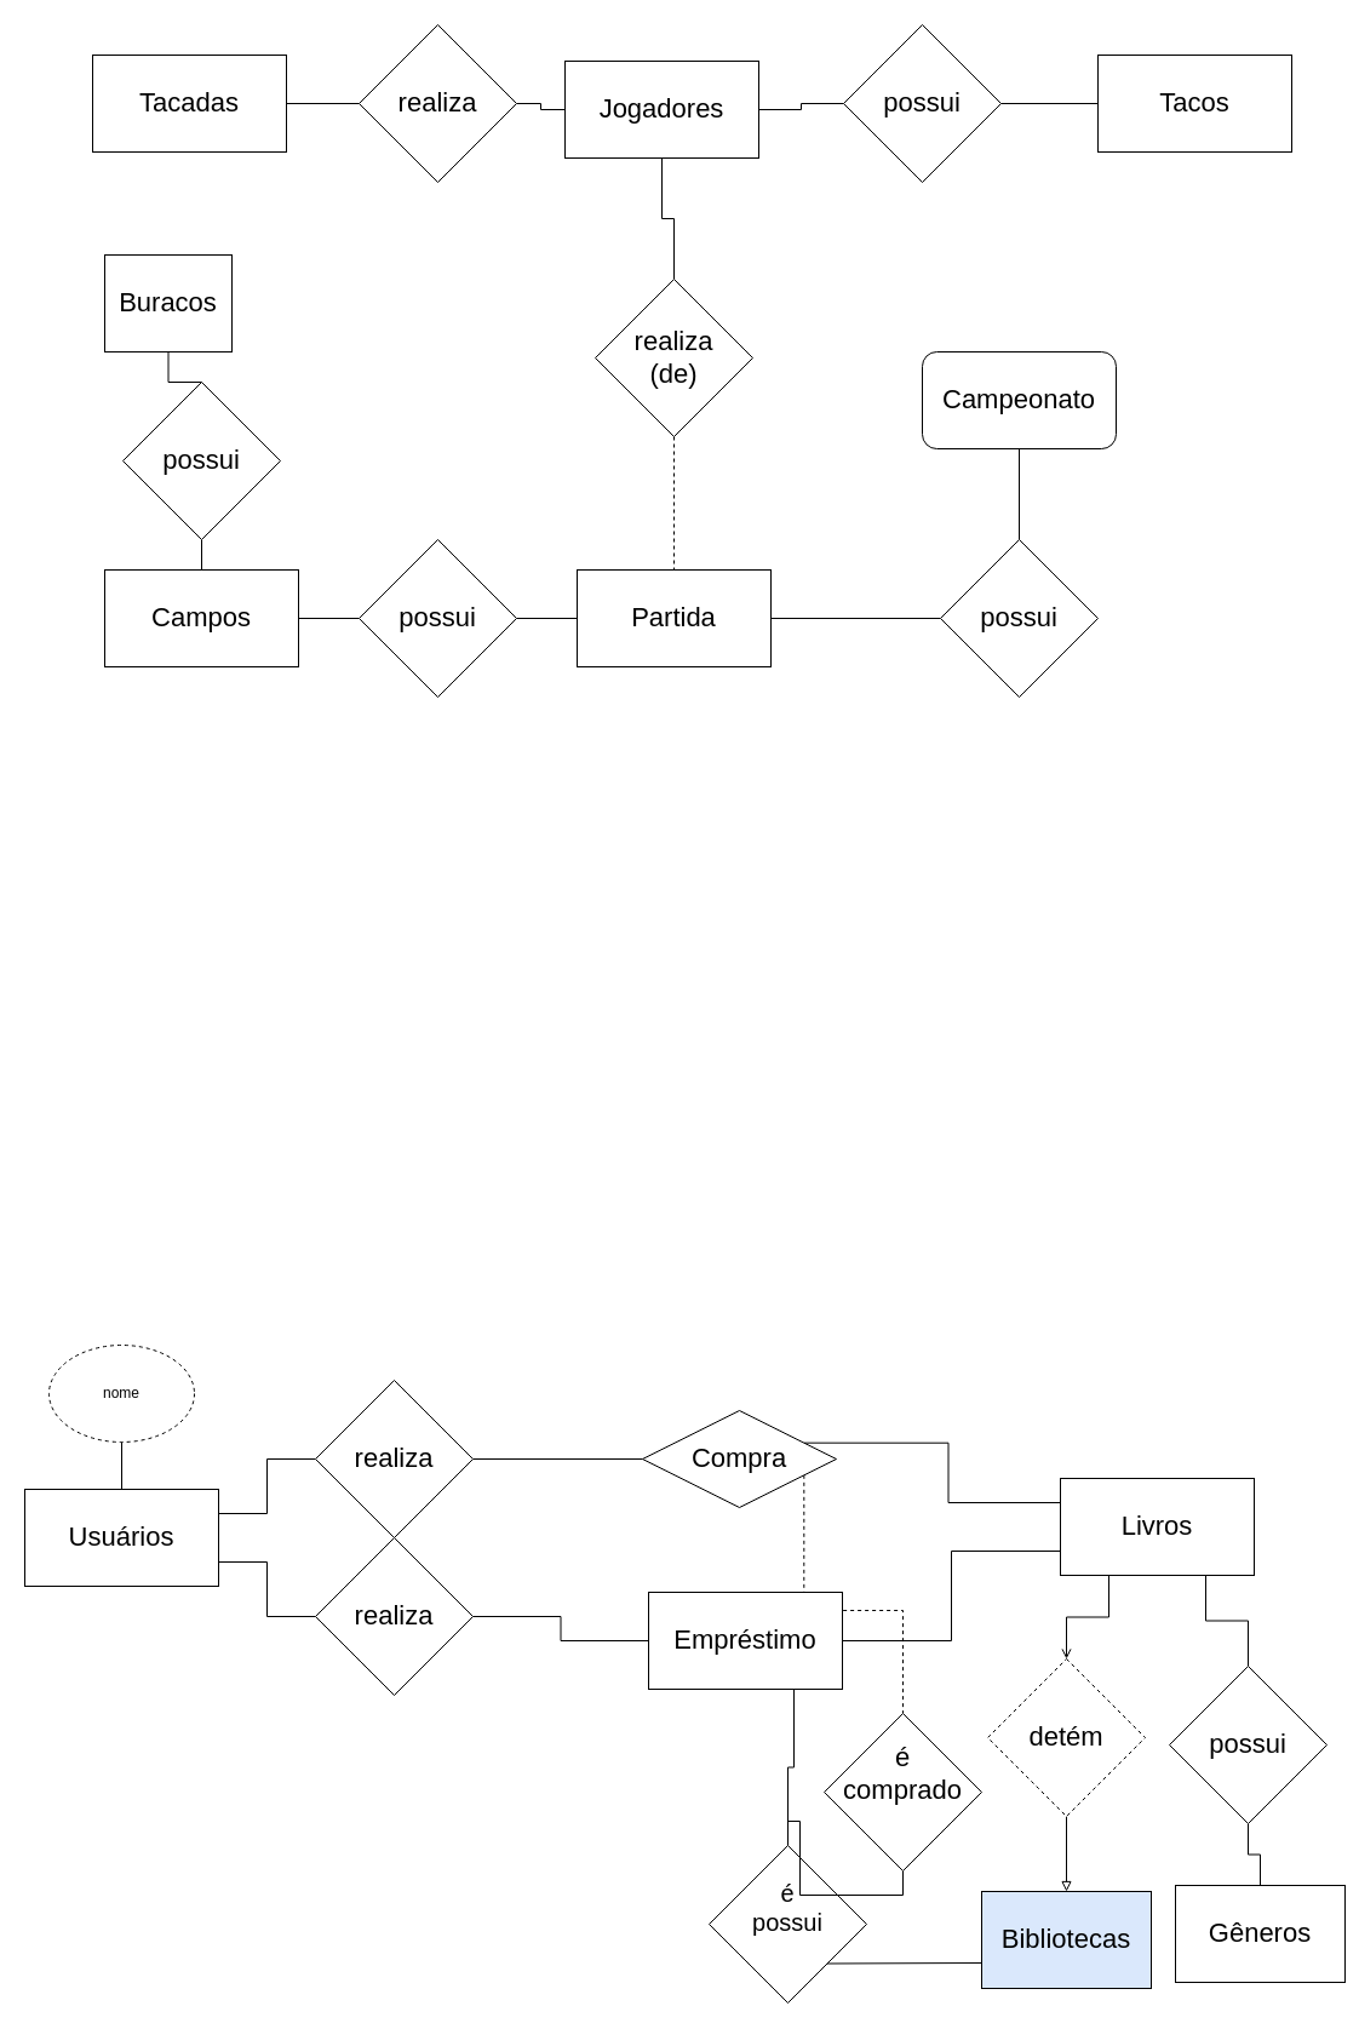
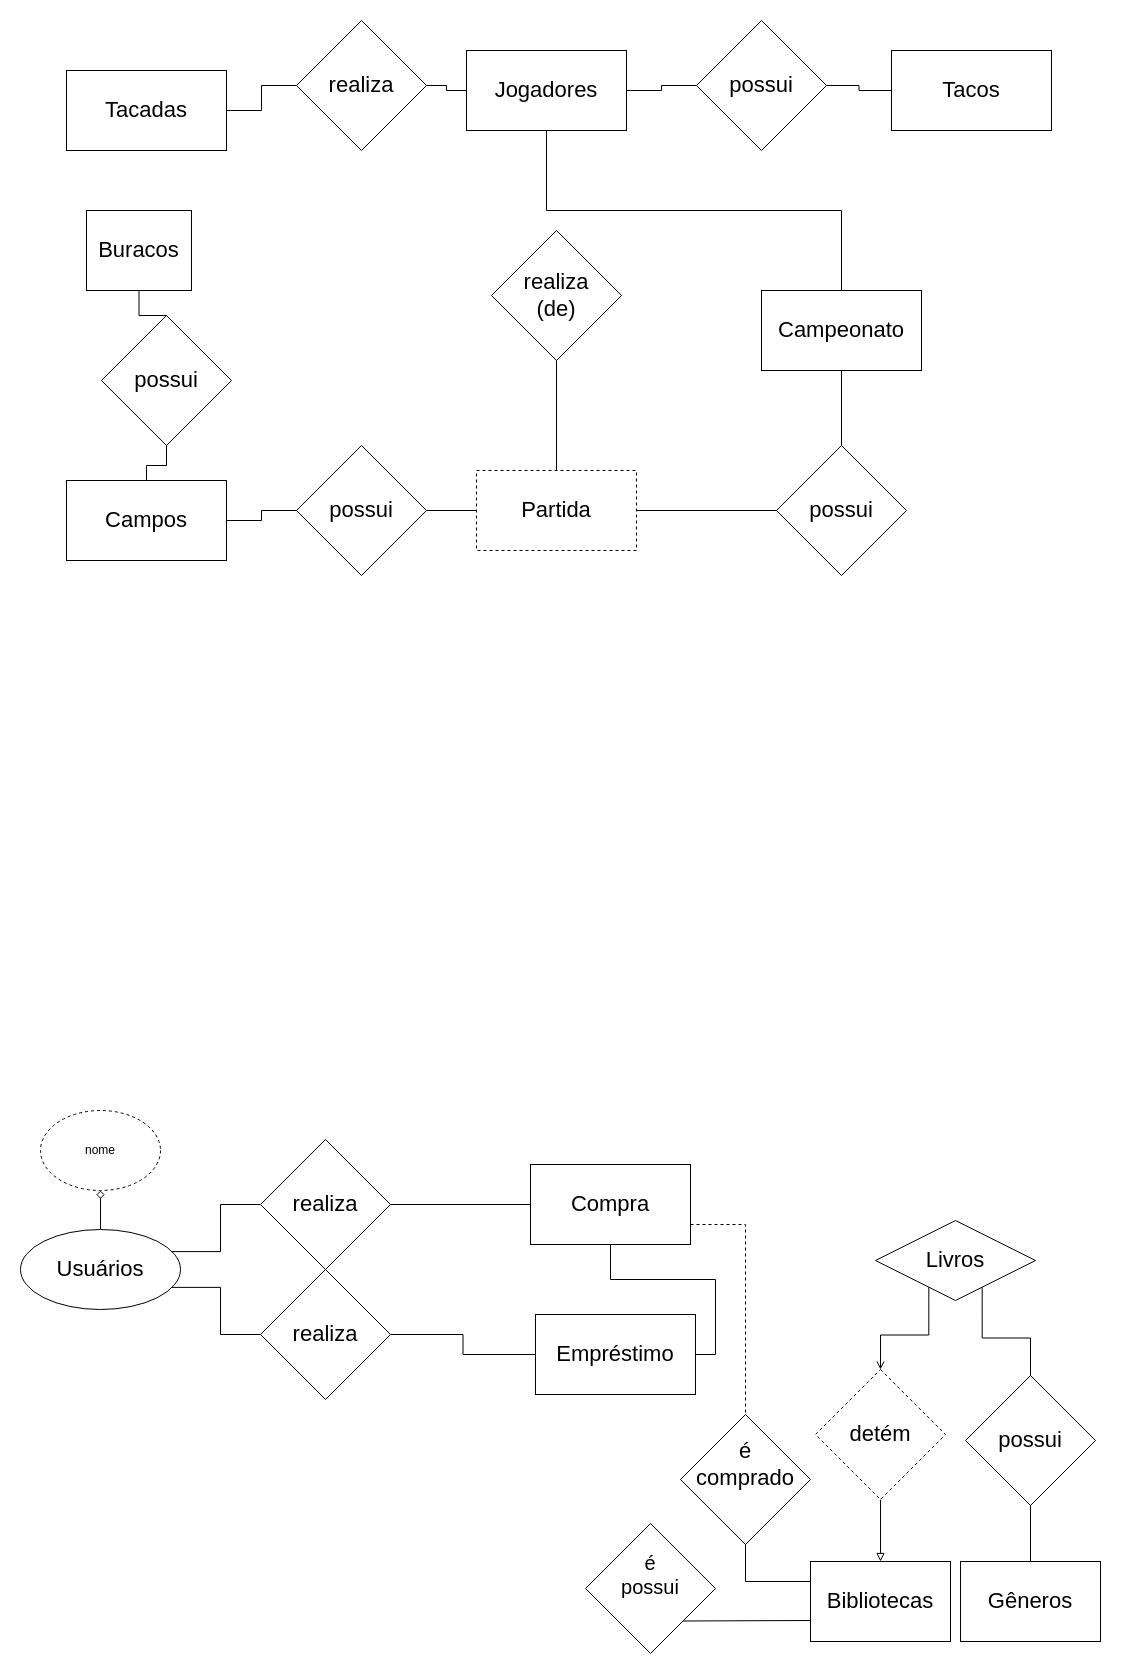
- <mxCell id="54" value="Tacadas" style="rounded=0;whiteSpace=wrap;html=1;fontSize=22;" vertex="1" parent="1"><mxGeometry x="76" y="45" width="160" height="80" as="geometry" /></mxCell>
+ <mxCell id="54" value="Tacadas" style="rounded=0;whiteSpace=wrap;html=1;fontSize=22;" vertex="1" parent="1"><mxGeometry x="66" y="70" width="160" height="80" as="geometry" /></mxCell>
- <mxCell id="35" value="Tacos" style="rounded=0;whiteSpace=wrap;html=1;fontSize=22;" vertex="1" parent="1"><mxGeometry x="906" y="45" width="160" height="80" as="geometry" /></mxCell>
+ <mxCell id="35" value="Tacos" style="rounded=0;whiteSpace=wrap;html=1;fontSize=22;" vertex="1" parent="1"><mxGeometry x="891" y="50" width="160" height="80" as="geometry" /></mxCell>
- <mxCell id="31" style="edgeStyle=orthogonalEdgeStyle;rounded=0;orthogonalLoop=1;jettySize=auto;html=1;exitX=0.5;exitY=1;exitDx=0;exitDy=0;entryX=0.5;entryY=0;entryDx=0;entryDy=0;strokeColor=default;align=center;verticalAlign=middle;fontFamily=Helvetica;fontSize=11;fontColor=default;labelBackgroundColor=default;endArrow=none;endFill=0;" edge="1" parent="1" source="32" target="50"><mxGeometry relative="1" as="geometry" /></mxCell>
+ <mxCell id="31" style="edgeStyle=orthogonalEdgeStyle;rounded=0;orthogonalLoop=1;jettySize=auto;html=1;exitX=0.5;exitY=1;exitDx=0;exitDy=0;strokeColor=default;align=center;verticalAlign=middle;fontFamily=Helvetica;fontSize=11;fontColor=default;labelBackgroundColor=default;endArrow=none;endFill=0;" edge="1" parent="1" source="32" target="40"><mxGeometry relative="1" as="geometry" /></mxCell>
- <mxCell id="40" value="Campeonato" style="whiteSpace=wrap;html=1;fontSize=22;rounded=1;" vertex="1" parent="1"><mxGeometry x="761" y="290" width="160" height="80" as="geometry" /></mxCell>
+ <mxCell id="40" value="Campeonato" style="rounded=0;whiteSpace=wrap;html=1;fontSize=22;" vertex="1" parent="1"><mxGeometry x="761" y="290" width="160" height="80" as="geometry" /></mxCell>
- <mxCell id="49" style="edgeStyle=orthogonalEdgeStyle;rounded=0;orthogonalLoop=1;jettySize=auto;html=1;exitX=0.5;exitY=1;exitDx=0;exitDy=0;entryX=0.5;entryY=0;entryDx=0;entryDy=0;strokeColor=default;align=center;verticalAlign=middle;fontFamily=Helvetica;fontSize=11;fontColor=default;labelBackgroundColor=default;endArrow=none;endFill=0;dashed=1;" edge="1" parent="1" source="50" target="38"><mxGeometry relative="1" as="geometry" /></mxCell>
+ <mxCell id="49" style="edgeStyle=orthogonalEdgeStyle;rounded=0;orthogonalLoop=1;jettySize=auto;html=1;exitX=0.5;exitY=1;exitDx=0;exitDy=0;entryX=0.5;entryY=0;entryDx=0;entryDy=0;strokeColor=default;align=center;verticalAlign=middle;fontFamily=Helvetica;fontSize=11;fontColor=default;labelBackgroundColor=default;endArrow=none;endFill=0;" edge="1" parent="1" source="50" target="38"><mxGeometry relative="1" as="geometry" /></mxCell>
- <mxCell id="34" value="Campos" style="rounded=0;whiteSpace=wrap;html=1;fontSize=22;" vertex="1" parent="1"><mxGeometry x="86" y="470" width="160" height="80" as="geometry" /></mxCell>
+ <mxCell id="34" value="Campos" style="rounded=0;whiteSpace=wrap;html=1;fontSize=22;" vertex="1" parent="1"><mxGeometry x="66" y="480" width="160" height="80" as="geometry" /></mxCell>
- <mxCell id="38" value="Partida" style="rounded=0;whiteSpace=wrap;html=1;fontSize=22;" vertex="1" parent="1"><mxGeometry x="476" y="470" width="160" height="80" as="geometry" /></mxCell>
+ <mxCell id="38" value="Partida" style="rounded=0;whiteSpace=wrap;html=1;fontSize=22;dashed=1;" vertex="1" parent="1"><mxGeometry x="476" y="470" width="160" height="80" as="geometry" /></mxCell>
- <mxCell id="3" style="edgeStyle=orthogonalEdgeStyle;rounded=0;orthogonalLoop=1;jettySize=auto;html=1;exitX=0.5;exitY=0;exitDx=0;exitDy=0;endArrow=none;endFill=0;entryX=0.5;entryY=1;entryDx=0;entryDy=0;" edge="1" parent="1" source="5" target="14"><mxGeometry relative="1" as="geometry"><mxPoint x="100.286" y="1190" as="targetPoint" /></mxGeometry></mxCell>
+ <mxCell id="3" style="edgeStyle=orthogonalEdgeStyle;rounded=0;orthogonalLoop=1;jettySize=auto;html=1;exitX=0.5;exitY=0;exitDx=0;exitDy=0;endArrow=diamond;endFill=0;entryX=0.5;entryY=1;entryDx=0;entryDy=0;" edge="1" parent="1" source="5" target="14"><mxGeometry relative="1" as="geometry"><mxPoint x="100.286" y="1190" as="targetPoint" /></mxGeometry></mxCell>
- <mxCell id="6" style="edgeStyle=orthogonalEdgeStyle;rounded=0;orthogonalLoop=1;jettySize=auto;html=1;exitX=1;exitY=0.25;exitDx=0;exitDy=0;entryX=0;entryY=0.25;entryDx=0;entryDy=0;endArrow=none;endFill=0;" edge="1" parent="1" source="8" target="19"><mxGeometry relative="1" as="geometry" /></mxCell>
- <mxCell id="8" value="Compra" style="rhombus;whiteSpace=wrap;html=1;fontSize=22;" vertex="1" parent="1"><mxGeometry x="530" y="1164" width="160" height="80" as="geometry" /></mxCell>
+ <mxCell id="8" value="Compra" style="rounded=0;whiteSpace=wrap;html=1;fontSize=22;" vertex="1" parent="1"><mxGeometry x="530" y="1164" width="160" height="80" as="geometry" /></mxCell>
- <mxCell id="19" value="Livros" style="rounded=0;whiteSpace=wrap;html=1;fontSize=22;" vertex="1" parent="1"><mxGeometry x="875" y="1220" width="160" height="80" as="geometry" /></mxCell>
+ <mxCell id="19" value="Livros" style="rhombus;whiteSpace=wrap;html=1;fontSize=22;" vertex="1" parent="1"><mxGeometry x="875" y="1220" width="160" height="80" as="geometry" /></mxCell>
- <mxCell id="5" value="Usuários" style="rounded=0;whiteSpace=wrap;html=1;fontSize=22;" vertex="1" parent="1"><mxGeometry x="20" y="1229" width="160" height="80" as="geometry" /></mxCell>
+ <mxCell id="5" value="Usuários" style="ellipse;whiteSpace=wrap;html=1;fontSize=22;" vertex="1" parent="1"><mxGeometry x="20" y="1229" width="160" height="80" as="geometry" /></mxCell>
- <mxCell id="11" style="edgeStyle=orthogonalEdgeStyle;rounded=0;orthogonalLoop=1;jettySize=auto;html=1;exitX=1;exitY=0.5;exitDx=0;exitDy=0;entryX=0;entryY=0.75;entryDx=0;entryDy=0;endArrow=none;endFill=0;" edge="1" parent="1" source="13" target="19"><mxGeometry relative="1" as="geometry" /></mxCell>
+ <mxCell id="11" style="edgeStyle=orthogonalEdgeStyle;rounded=0;orthogonalLoop=1;jettySize=auto;html=1;exitX=1;exitY=0.5;exitDx=0;exitDy=0;endArrow=none;endFill=0;" edge="1" parent="1" source="13" target="8"><mxGeometry relative="1" as="geometry" /></mxCell>
- <mxCell id="12" style="edgeStyle=orthogonalEdgeStyle;rounded=0;orthogonalLoop=1;jettySize=auto;html=1;exitX=0.75;exitY=1;exitDx=0;exitDy=0;entryX=0.5;entryY=0;entryDx=0;entryDy=0;endArrow=none;endFill=0;" edge="1" parent="1" source="13" target="27"><mxGeometry relative="1" as="geometry" /></mxCell>
- <mxCell id="28" style="edgeStyle=orthogonalEdgeStyle;rounded=0;orthogonalLoop=1;jettySize=auto;html=1;exitX=0.5;exitY=1;exitDx=0;exitDy=0;strokeColor=default;align=center;verticalAlign=middle;fontFamily=Helvetica;fontSize=11;fontColor=default;labelBackgroundColor=default;endArrow=none;endFill=0;" edge="1" parent="1" source="29" target="27"><mxGeometry relative="1" as="geometry" /></mxCell>
+ <mxCell id="28" style="edgeStyle=orthogonalEdgeStyle;rounded=0;orthogonalLoop=1;jettySize=auto;html=1;exitX=0.5;exitY=1;exitDx=0;exitDy=0;entryX=0;entryY=0.25;entryDx=0;entryDy=0;strokeColor=default;align=center;verticalAlign=middle;fontFamily=Helvetica;fontSize=11;fontColor=default;labelBackgroundColor=default;endArrow=none;endFill=0;" edge="1" parent="1" source="29" target="24"><mxGeometry relative="1" as="geometry" /></mxCell>
- <mxCell id="25" value="Gêneros" style="rounded=0;whiteSpace=wrap;html=1;fontSize=22;" vertex="1" parent="1"><mxGeometry x="970" y="1556" width="140" height="80" as="geometry" /></mxCell>
+ <mxCell id="25" value="Gêneros" style="rounded=0;whiteSpace=wrap;html=1;fontSize=22;" vertex="1" parent="1"><mxGeometry x="960" y="1561" width="140" height="80" as="geometry" /></mxCell>
- <mxCell id="24" value="Bibliotecas" style="rounded=0;whiteSpace=wrap;html=1;fontSize=22;fillColor=#dae8fc;" vertex="1" parent="1"><mxGeometry x="810" y="1561" width="140" height="80" as="geometry" /></mxCell>
+ <mxCell id="24" value="Bibliotecas" style="rounded=0;whiteSpace=wrap;html=1;fontSize=22;" vertex="1" parent="1"><mxGeometry x="810" y="1561" width="140" height="80" as="geometry" /></mxCell>
